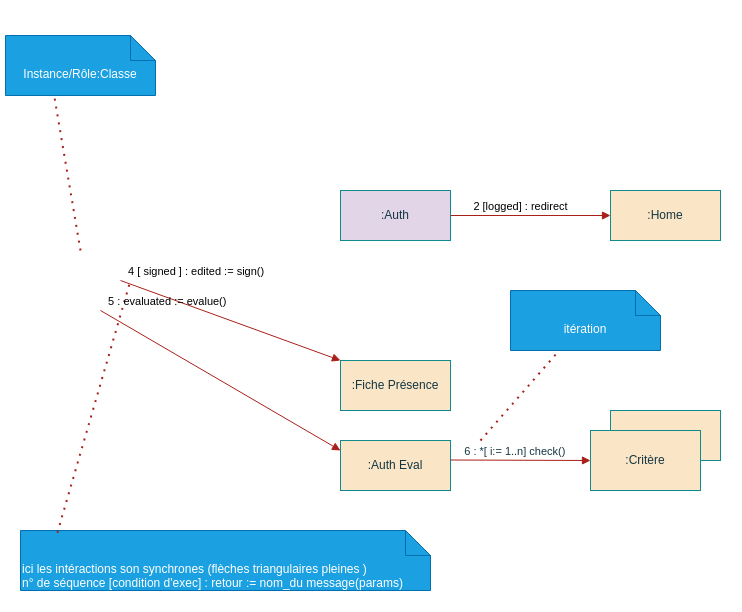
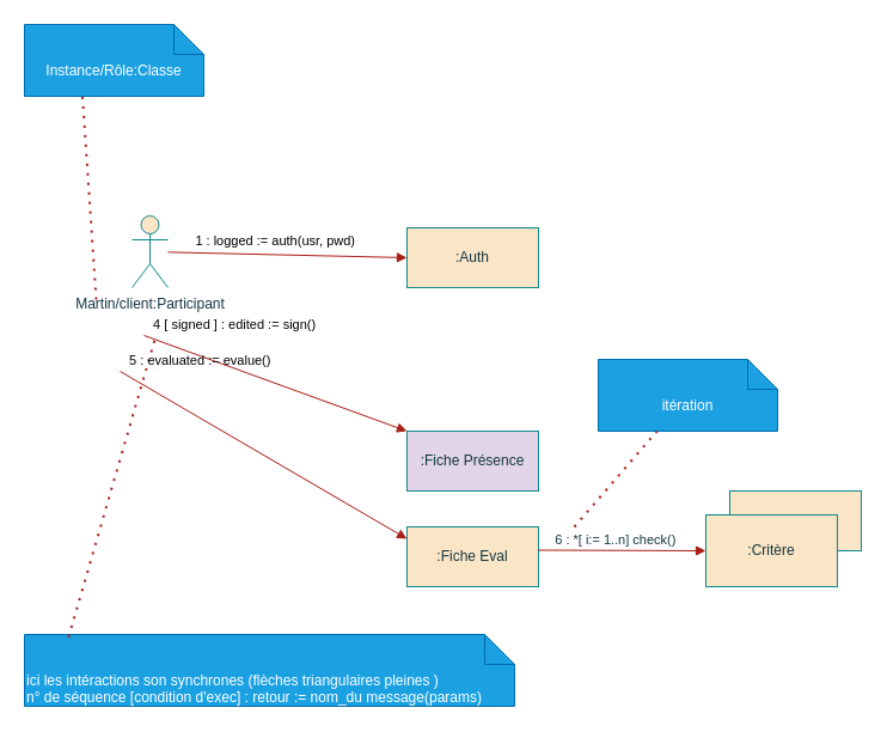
- <mxCell id="3" value="Instance/Rôle:Classe" style="shape=note2;boundedLbl=1;whiteSpace=wrap;html=1;size=25;verticalAlign=top;align=center;strokeColor=#006EAF;fontColor=#ffffff;fillColor=#1ba1e2;labelBackgroundColor=none;" parent="1" vertex="1"><mxGeometry x="5" y="35" width="150" height="60" as="geometry" /></mxCell>
+ <mxCell id="3" value="Instance/Rôle:Classe" style="shape=note2;boundedLbl=1;whiteSpace=wrap;html=1;size=25;verticalAlign=top;align=center;strokeColor=#006EAF;fontColor=#ffffff;fillColor=#1ba1e2;labelBackgroundColor=none;" parent="1" vertex="1"><mxGeometry x="20" y="20" width="150" height="60" as="geometry" /></mxCell>
+ <mxCell id="2" value="Martin/client:Participant" style="shape=umlActor;verticalLabelPosition=bottom;verticalAlign=top;html=1;strokeColor=#0F8B8D;fontColor=#143642;fillColor=#FAE5C7;labelBackgroundColor=none;" parent="1" vertex="1"><mxGeometry x="110" y="180" width="30" height="60" as="geometry" /></mxCell>
+ <mxCell id="6" value="&amp;nbsp; &amp;nbsp; &amp;nbsp; &amp;nbsp;1 : logged := auth(usr, pwd)" style="html=1;verticalAlign=bottom;labelBackgroundColor=none;endArrow=block;endFill=1;endSize=6;align=left;rounded=0;strokeColor=#A8201A;fontColor=default;fillColor=#FAE5C7;entryX=0;entryY=0.5;entryDx=0;entryDy=0;" parent="1" source="2" target="5" edge="1"><mxGeometry x="-1" relative="1" as="geometry"><mxPoint x="340" y="250" as="sourcePoint" /><mxPoint x="500" y="250" as="targetPoint" /></mxGeometry></mxCell>
- <mxCell id="5" value=":Auth" style="html=1;whiteSpace=wrap;strokeColor=#0F8B8D;fontColor=#143642;fillColor=#e1d5e7;labelBackgroundColor=none;" parent="1" vertex="1"><mxGeometry x="340" y="190" width="110" height="50" as="geometry" /></mxCell>
+ <mxCell id="5" value=":Auth" style="html=1;whiteSpace=wrap;strokeColor=#0F8B8D;fontColor=#143642;fillColor=#FAE5C7;labelBackgroundColor=none;" parent="1" vertex="1"><mxGeometry x="340" y="190" width="110" height="50" as="geometry" /></mxCell>
- <mxCell id="12" value="&amp;nbsp; &amp;nbsp; &amp;nbsp; &amp;nbsp;2 [logged] : redirect" style="html=1;verticalAlign=bottom;labelBackgroundColor=none;endArrow=block;endFill=1;endSize=6;align=left;rounded=0;strokeColor=#A8201A;fontColor=default;fillColor=#FAE5C7;entryX=0;entryY=0.5;entryDx=0;entryDy=0;exitX=1;exitY=0.5;exitDx=0;exitDy=0;" parent="1" source="5" target="11" edge="1"><mxGeometry x="-1" relative="1" as="geometry"><mxPoint x="280" y="200" as="sourcePoint" /><mxPoint x="480" y="205" as="targetPoint" /></mxGeometry></mxCell>
- <mxCell id="11" value=":Home" style="html=1;whiteSpace=wrap;strokeColor=#0F8B8D;fontColor=#143642;fillColor=#FAE5C7;labelBackgroundColor=none;" parent="1" vertex="1"><mxGeometry x="610" y="190" width="110" height="50" as="geometry" /></mxCell>
- <mxCell id="18" value="itération" style="shape=note2;boundedLbl=1;whiteSpace=wrap;html=1;size=25;verticalAlign=top;align=center;strokeColor=#006EAF;fontColor=#ffffff;fillColor=#1ba1e2;labelBackgroundColor=none;" vertex="1" parent="1"><mxGeometry x="510" y="290" width="150" height="60" as="geometry" /></mxCell>
+ <mxCell id="18" value="itération" style="shape=note2;boundedLbl=1;whiteSpace=wrap;html=1;size=25;verticalAlign=top;align=center;strokeColor=#006EAF;fontColor=#ffffff;fillColor=#1ba1e2;labelBackgroundColor=none;" vertex="1" parent="1"><mxGeometry x="500" y="300" width="150" height="60" as="geometry" /></mxCell>
- <mxCell id="7" value=":Fiche Présence" style="html=1;whiteSpace=wrap;strokeColor=#0F8B8D;fontColor=#143642;fillColor=#FAE5C7;labelBackgroundColor=none;" parent="1" vertex="1"><mxGeometry x="340" y="360" width="110" height="50" as="geometry" /></mxCell>
+ <mxCell id="7" value=":Fiche Présence" style="html=1;whiteSpace=wrap;strokeColor=#0F8B8D;fontColor=#143642;fillColor=#e1d5e7;labelBackgroundColor=none;" parent="1" vertex="1"><mxGeometry x="340" y="360" width="110" height="50" as="geometry" /></mxCell>
- <mxCell id="13" value=":Auth Eval" style="html=1;whiteSpace=wrap;strokeColor=#0F8B8D;fontColor=#143642;fillColor=#FAE5C7;labelBackgroundColor=none;" vertex="1" parent="1"><mxGeometry x="340" y="440" width="110" height="50" as="geometry" /></mxCell>
+ <mxCell id="13" value=":Fiche Eval" style="html=1;whiteSpace=wrap;strokeColor=#0F8B8D;fontColor=#143642;fillColor=#FAE5C7;labelBackgroundColor=none;" vertex="1" parent="1"><mxGeometry x="340" y="440" width="110" height="50" as="geometry" /></mxCell>
